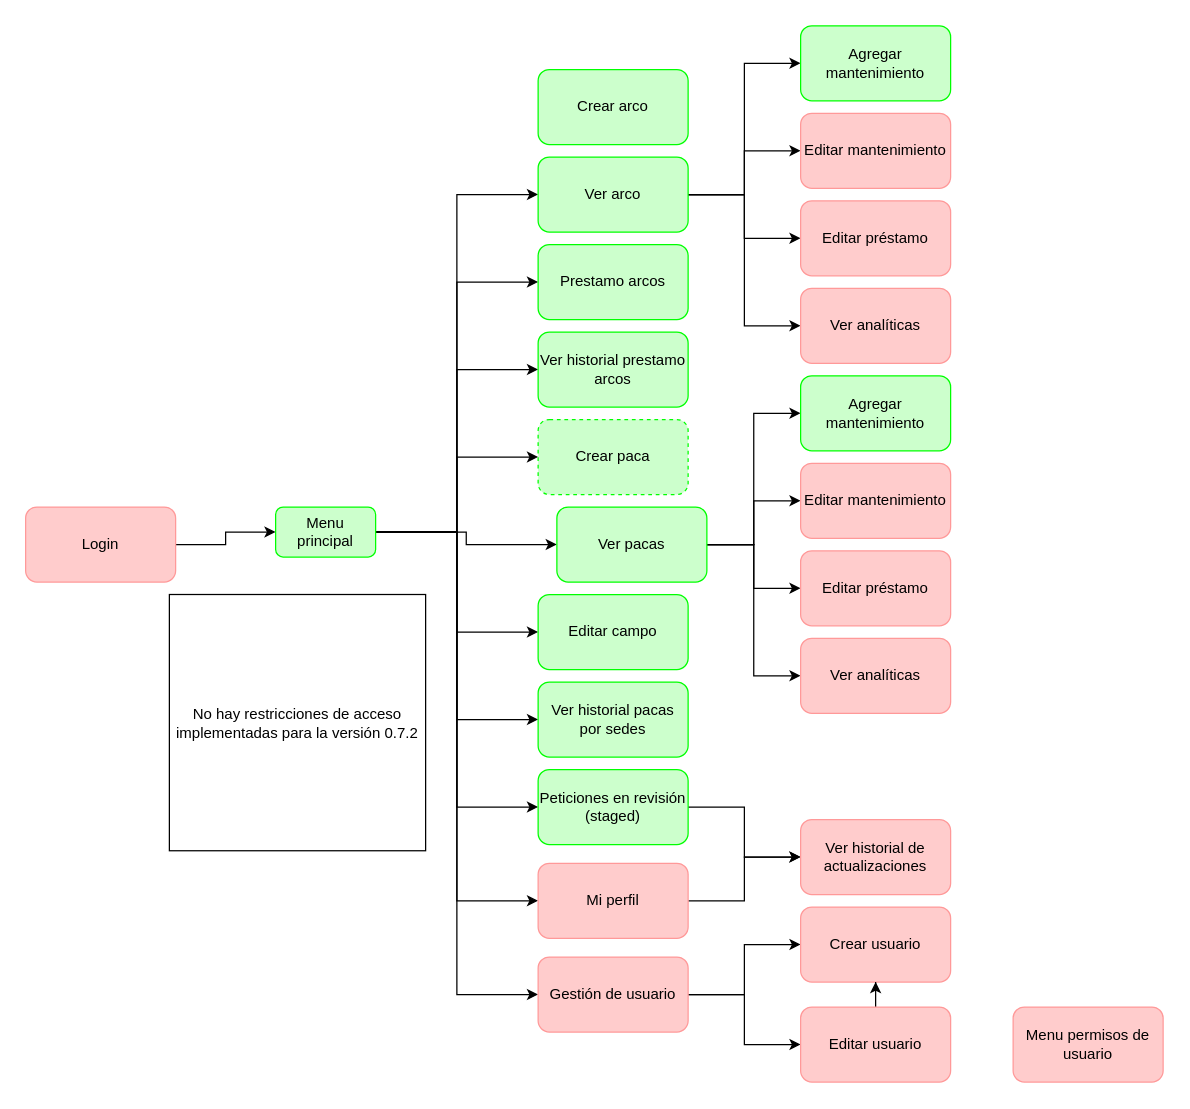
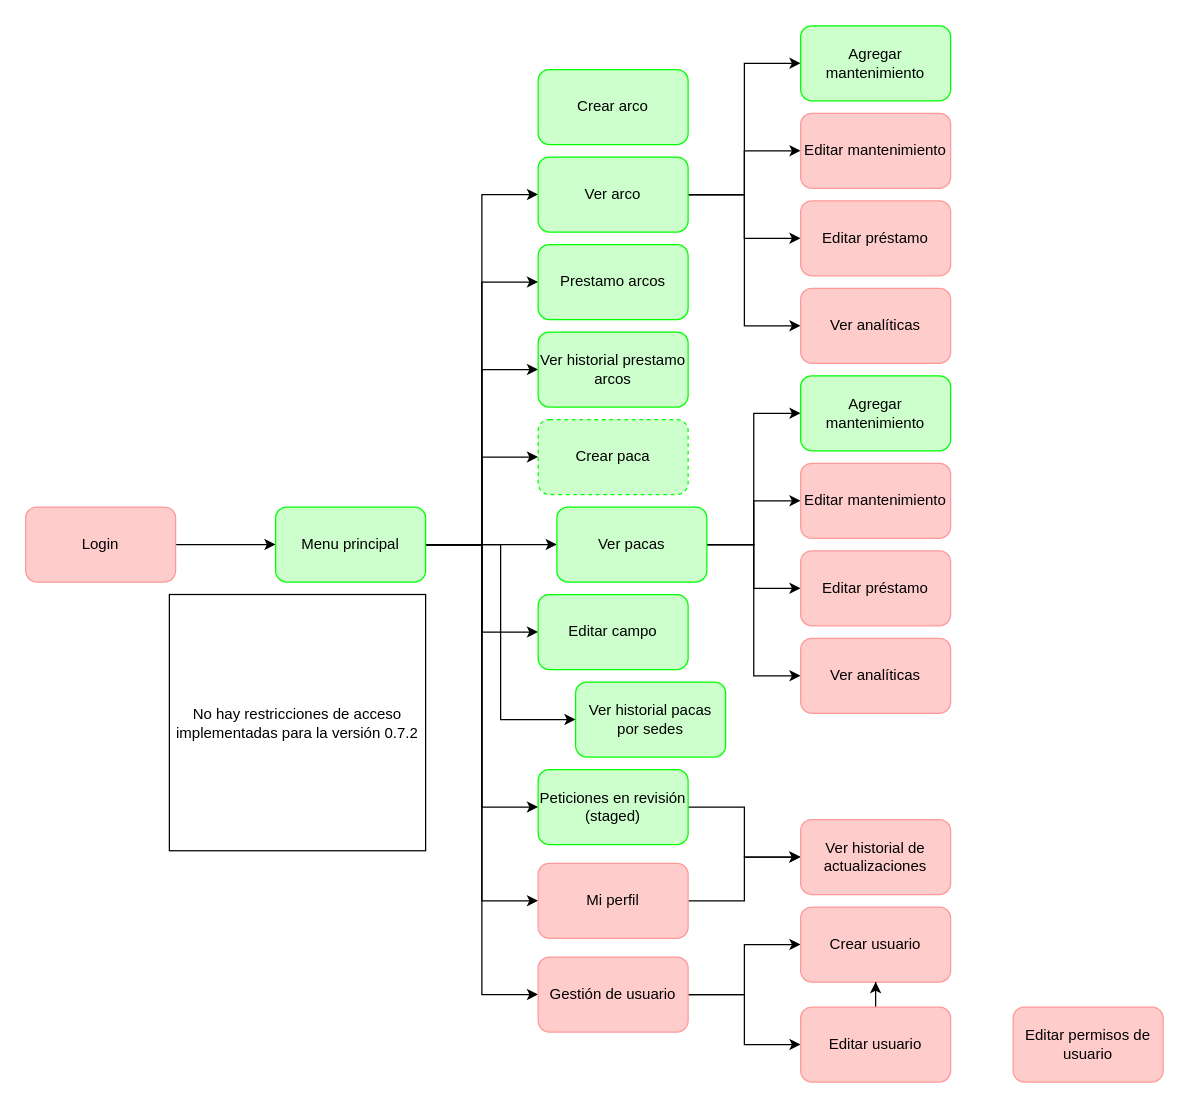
- <mxCell id="14" value="Menu principal" style="whiteSpace=wrap;html=1;rounded=1;fillColor=#CCFFCC;strokeColor=#00FF00;" vertex="1" parent="1"><mxGeometry x="220" y="405" width="80" height="40" as="geometry" /></mxCell>
+ <mxCell id="14" value="Menu principal" style="whiteSpace=wrap;html=1;rounded=1;fillColor=#CCFFCC;strokeColor=#00FF00;" vertex="1" parent="1"><mxGeometry x="220" y="405" width="120" height="60" as="geometry" /></mxCell>
- <mxCell id="30" value="&lt;div&gt;&lt;span style=&quot;background-color: initial;&quot;&gt;Ver historial pacas por sedes&lt;/span&gt;&lt;br&gt;&lt;/div&gt;" style="whiteSpace=wrap;html=1;rounded=1;fillColor=#CCFFCC;strokeColor=#00FF00;" vertex="1" parent="1"><mxGeometry x="430" y="545" width="120" height="60" as="geometry" /></mxCell>
+ <mxCell id="30" value="&lt;div&gt;&lt;span style=&quot;background-color: initial;&quot;&gt;Ver historial pacas por sedes&lt;/span&gt;&lt;br&gt;&lt;/div&gt;" style="whiteSpace=wrap;html=1;rounded=1;fillColor=#CCFFCC;strokeColor=#00FF00;" vertex="1" parent="1"><mxGeometry x="460" y="545" width="120" height="60" as="geometry" /></mxCell>
- <mxCell id="49" value="Menu permisos de usuario" style="whiteSpace=wrap;html=1;rounded=1;fillColor=#FFCCCC;strokeColor=#FF9999;" vertex="1" parent="1"><mxGeometry x="810" y="805" width="120" height="60" as="geometry" /></mxCell>
+ <mxCell id="49" value="Editar permisos de usuario" style="whiteSpace=wrap;html=1;rounded=1;fillColor=#FFCCCC;strokeColor=#FF9999;" vertex="1" parent="1"><mxGeometry x="810" y="805" width="120" height="60" as="geometry" /></mxCell>
